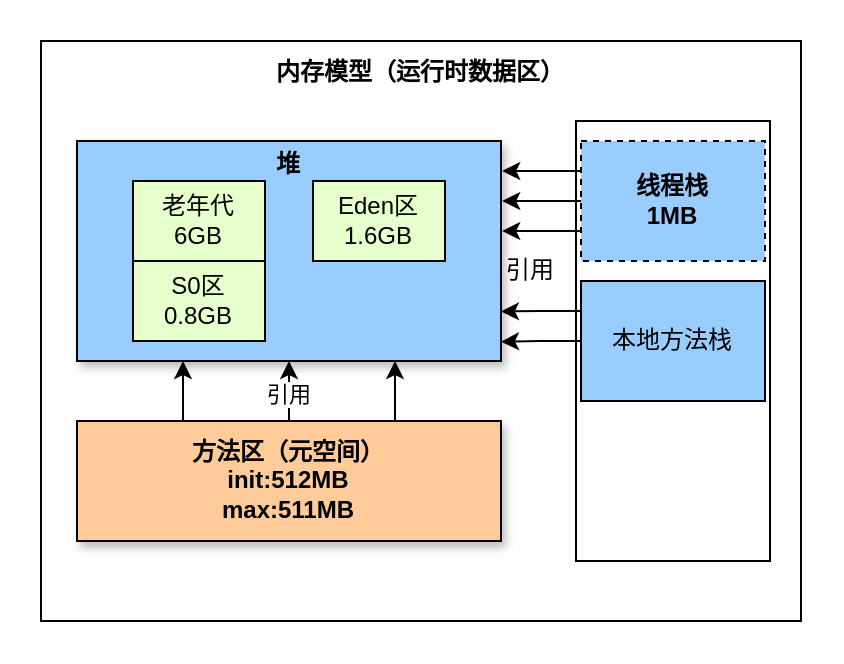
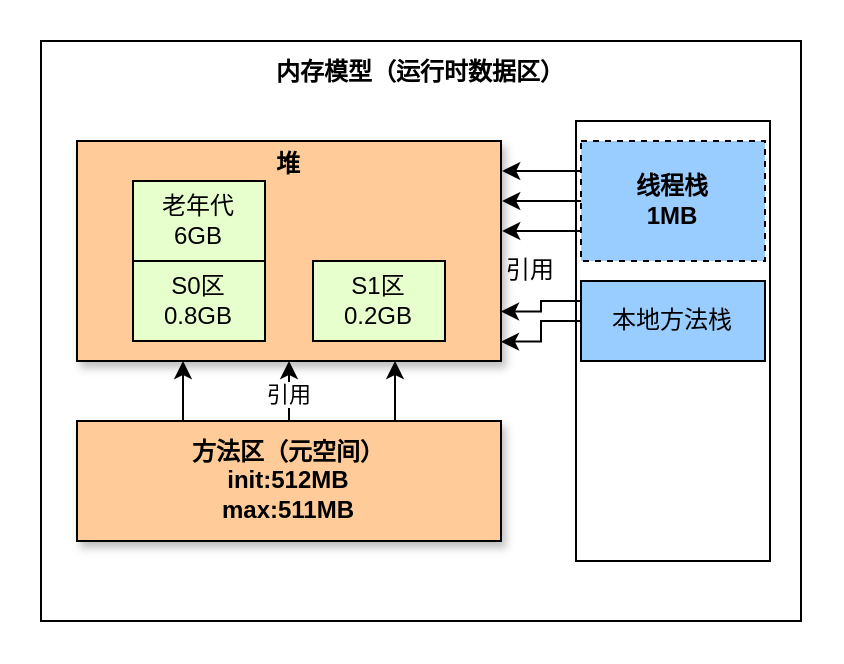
- <mxCell id="19" value="&lt;div&gt;Eden区&lt;/div&gt;&lt;div&gt;&lt;span style=&quot;background-color: initial;&quot;&gt;1.6GB&lt;/span&gt;&lt;/div&gt;" style="rounded=0;whiteSpace=wrap;html=1;fillColor=#E6FFCC;" parent="1" vertex="1"><mxGeometry x="156" y="90" width="66" height="40" as="geometry" /></mxCell>
- <mxCell id="4" value="&lt;b&gt;堆&lt;/b&gt;&lt;div&gt;&lt;br&gt;&lt;/div&gt;&lt;div&gt;&lt;br&gt;&lt;/div&gt;&lt;div&gt;&lt;b&gt;&lt;br&gt;&lt;/b&gt;&lt;/div&gt;&lt;div&gt;&lt;b&gt;&lt;br&gt;&lt;/b&gt;&lt;/div&gt;&lt;div&gt;&lt;b&gt;&lt;br&gt;&lt;/b&gt;&lt;/div&gt;&lt;div&gt;&lt;b&gt;&lt;br&gt;&lt;/b&gt;&lt;/div&gt;" style="rounded=0;whiteSpace=wrap;html=1;shadow=1;fillColor=#99ccff;" parent="1" vertex="1"><mxGeometry x="38" y="70" width="212" height="110" as="geometry" /></mxCell>
+ <mxCell id="4" value="&lt;b&gt;堆&lt;/b&gt;&lt;div&gt;&lt;br&gt;&lt;/div&gt;&lt;div&gt;&lt;br&gt;&lt;/div&gt;&lt;div&gt;&lt;b&gt;&lt;br&gt;&lt;/b&gt;&lt;/div&gt;&lt;div&gt;&lt;b&gt;&lt;br&gt;&lt;/b&gt;&lt;/div&gt;&lt;div&gt;&lt;b&gt;&lt;br&gt;&lt;/b&gt;&lt;/div&gt;&lt;div&gt;&lt;b&gt;&lt;br&gt;&lt;/b&gt;&lt;/div&gt;" style="rounded=0;whiteSpace=wrap;html=1;shadow=1;fillColor=#FFCC99;" parent="1" vertex="1"><mxGeometry x="38" y="70" width="212" height="110" as="geometry" /></mxCell>
+ <mxCell id="21" value="&lt;div&gt;S1区&lt;/div&gt;&lt;div&gt;0.2GB&lt;/div&gt;" style="rounded=0;whiteSpace=wrap;html=1;fillColor=#E6FFCC;" parent="1" vertex="1"><mxGeometry x="156" y="130" width="66" height="40" as="geometry" /></mxCell>
- <mxCell id="6" value="本地方法栈" style="rounded=0;whiteSpace=wrap;html=1;fillColor=#99CCFF;" parent="1" vertex="1"><mxGeometry x="290" y="140" width="92" height="60" as="geometry" /></mxCell>
+ <mxCell id="6" value="本地方法栈" style="rounded=0;whiteSpace=wrap;html=1;fillColor=#99CCFF;" parent="1" vertex="1"><mxGeometry x="290" y="140" width="92" height="40" as="geometry" /></mxCell>
